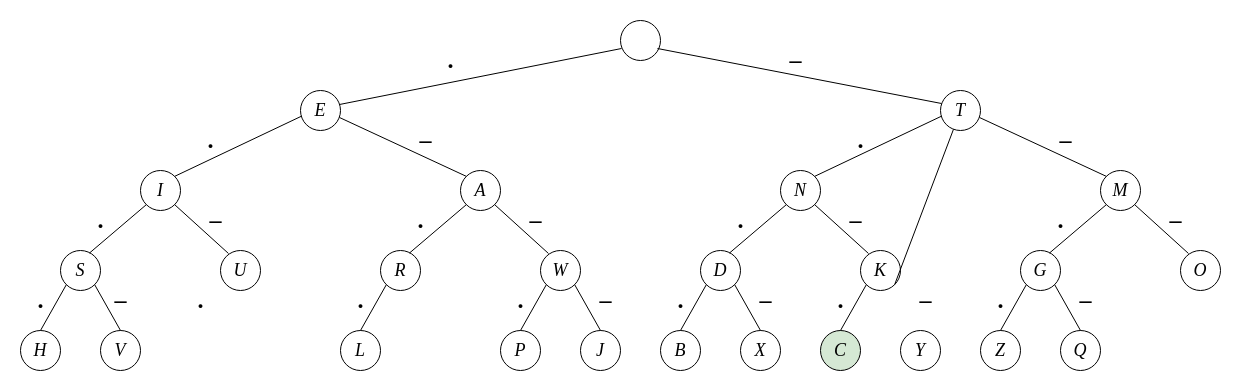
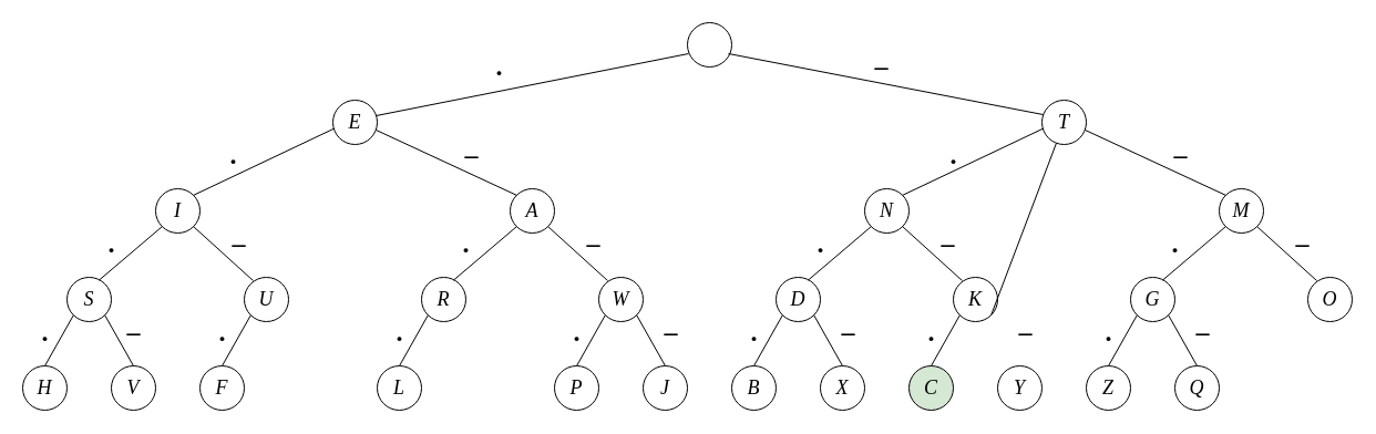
+ <mxCell id="9" value="" style="endArrow=none;html=1;entryX=0;entryY=1;entryDx=0;entryDy=0;exitX=0.5;exitY=0;exitDx=0;exitDy=0;" edge="1" source="7" target="8" parent="1"><mxGeometry width="50" height="50" relative="1" as="geometry"><mxPoint x="231" y="350" as="sourcePoint" /><mxPoint x="230" y="390" as="targetPoint" /></mxGeometry></mxCell>
+ <mxCell id="7" value="&lt;font face=&quot;cm&quot; style=&quot;font-size: 18px&quot;&gt;&lt;i&gt;F&lt;/i&gt;&lt;/font&gt;" style="ellipse;whiteSpace=wrap;html=1;aspect=fixed;" vertex="1" parent="1"><mxGeometry x="180" y="330" width="40" height="40" as="geometry" /></mxCell>
